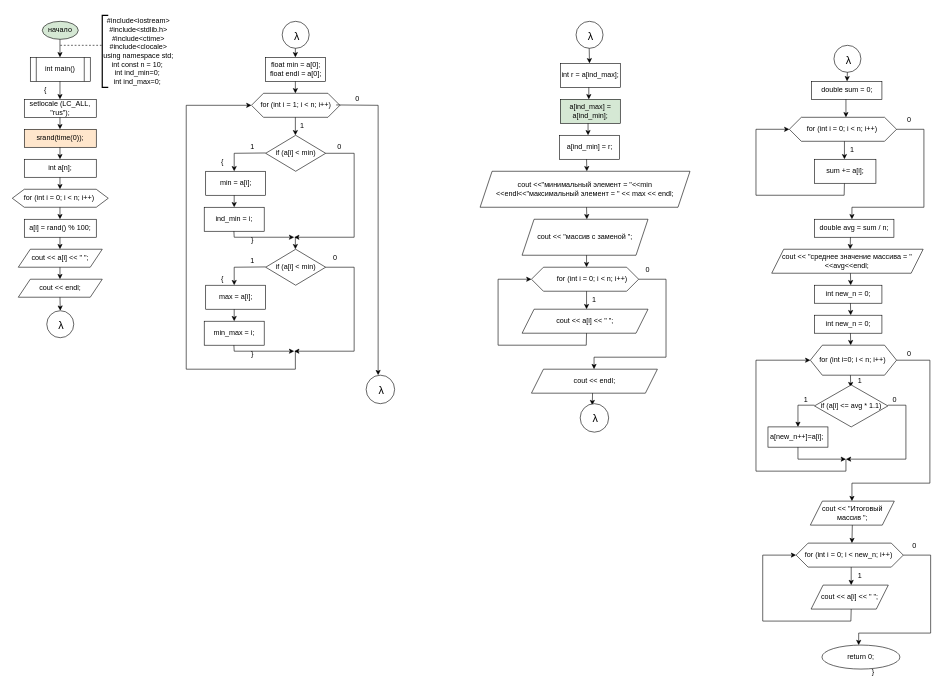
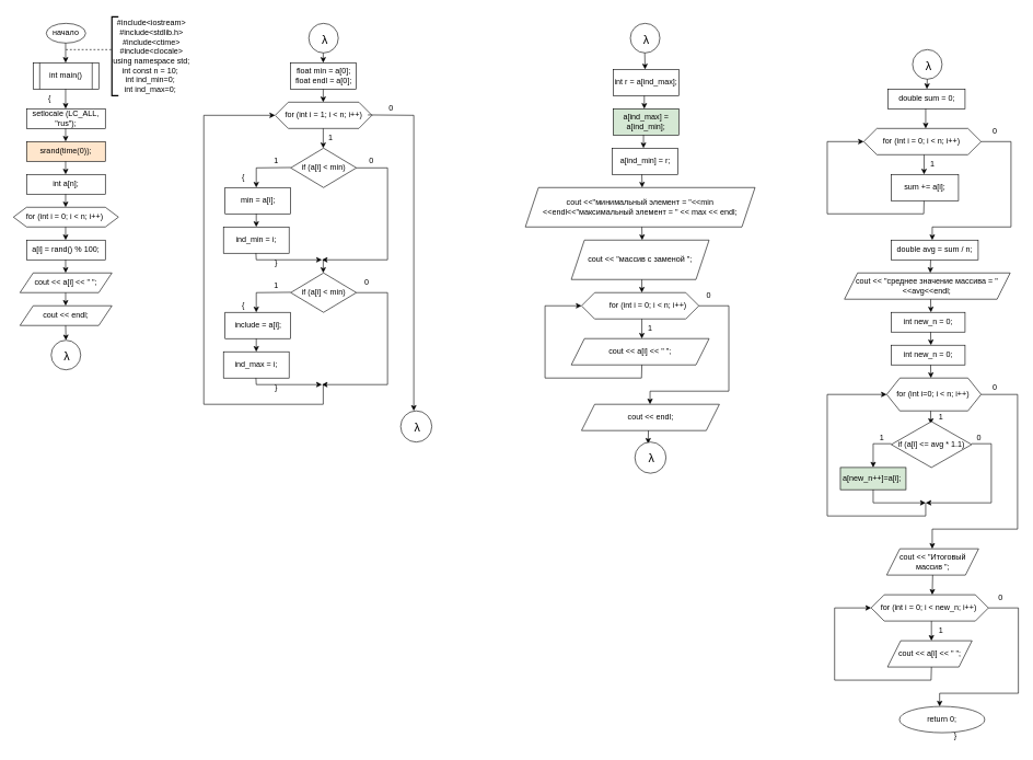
- <mxCell id="2" value="начало" style="ellipse;whiteSpace=wrap;html=1;fillColor=#d5e8d4;" parent="1" vertex="1"><mxGeometry x="70" width="60" height="30" as="geometry" y="35" /></mxCell>
+ <mxCell id="2" value="начало" style="ellipse;whiteSpace=wrap;html=1;" parent="1" vertex="1"><mxGeometry x="70" width="60" height="30" as="geometry" y="35" /></mxCell>
- <mxCell id="42" value="max = a[i];" style="rounded=0;whiteSpace=wrap;html=1;" vertex="1" parent="1"><mxGeometry x="342.5" y="475" width="100" height="40" as="geometry" /></mxCell>
+ <mxCell id="42" value="include = a[i];" style="rounded=0;whiteSpace=wrap;html=1;" vertex="1" parent="1"><mxGeometry x="342.5" y="475" width="100" height="40" as="geometry" /></mxCell>
- <mxCell id="43" value="min_max = i;" style="rounded=0;whiteSpace=wrap;html=1;" vertex="1" parent="1"><mxGeometry x="340" y="535" width="100" height="40" as="geometry" /></mxCell>
+ <mxCell id="43" value="ind_max = i;" style="rounded=0;whiteSpace=wrap;html=1;" vertex="1" parent="1"><mxGeometry x="340" y="535" width="100" height="40" as="geometry" /></mxCell>
- <mxCell id="95" value="a[new_n++]=a[i];&amp;nbsp;" style="rounded=0;whiteSpace=wrap;html=1;" vertex="1" parent="1"><mxGeometry x="1280" y="711.25" width="100" height="33.75" as="geometry" /></mxCell>
+ <mxCell id="95" value="a[new_n++]=a[i];&amp;nbsp;" style="rounded=0;whiteSpace=wrap;html=1;fillColor=#d5e8d4;" vertex="1" parent="1"><mxGeometry x="1280" y="711.25" width="100" height="33.75" as="geometry" /></mxCell>
